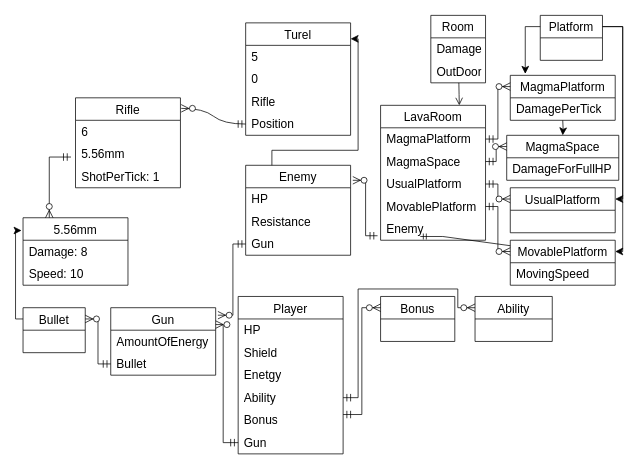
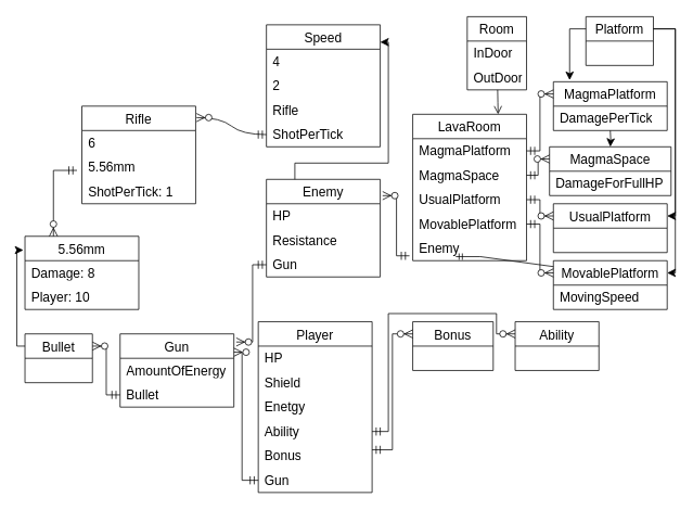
- <mxCell id="85" value="Turel" style="shape=table;startSize=30;container=1;collapsible=0;childLayout=tableLayout;fixedRows=1;rowLines=0;fontStyle=0;strokeColor=default;fontSize=16;" vertex="1" parent="1"><mxGeometry x="327" y="30" width="140" height="150" as="geometry" /></mxCell>
+ <mxCell id="85" value="Speed" style="shape=table;startSize=30;container=1;collapsible=0;childLayout=tableLayout;fixedRows=1;rowLines=0;fontStyle=0;strokeColor=default;fontSize=16;" vertex="1" parent="1"><mxGeometry x="327" y="30" width="140" height="150" as="geometry" /></mxCell>
- <mxCell id="5" value="Damage" style="shape=partialRectangle;html=1;whiteSpace=wrap;connectable=0;fillColor=none;top=0;left=0;bottom=0;right=0;align=left;spacingLeft=6;overflow=hidden;strokeColor=inherit;fontSize=16;" parent="4" vertex="1"><mxGeometry width="73" height="30" as="geometry"><mxRectangle width="73" height="30" as="alternateBounds" /></mxGeometry></mxCell>
+ <mxCell id="5" value="InDoor" style="shape=partialRectangle;html=1;whiteSpace=wrap;connectable=0;fillColor=none;top=0;left=0;bottom=0;right=0;align=left;spacingLeft=6;overflow=hidden;strokeColor=inherit;fontSize=16;" parent="4" vertex="1"><mxGeometry width="73" height="30" as="geometry"><mxRectangle width="73" height="30" as="alternateBounds" /></mxGeometry></mxCell>
- <mxCell id="87" value="5" style="shape=partialRectangle;html=1;whiteSpace=wrap;connectable=0;fillColor=none;top=0;left=0;bottom=0;right=0;align=left;spacingLeft=6;overflow=hidden;strokeColor=inherit;fontSize=16;" vertex="1" parent="86"><mxGeometry width="140" height="30" as="geometry"><mxRectangle width="140" height="30" as="alternateBounds" /></mxGeometry></mxCell>
+ <mxCell id="87" value="4" style="shape=partialRectangle;html=1;whiteSpace=wrap;connectable=0;fillColor=none;top=0;left=0;bottom=0;right=0;align=left;spacingLeft=6;overflow=hidden;strokeColor=inherit;fontSize=16;" vertex="1" parent="86"><mxGeometry width="140" height="30" as="geometry"><mxRectangle width="140" height="30" as="alternateBounds" /></mxGeometry></mxCell>
- <mxCell id="89" value="0" style="shape=partialRectangle;html=1;whiteSpace=wrap;connectable=0;fillColor=none;top=0;left=0;bottom=0;right=0;align=left;spacingLeft=6;overflow=hidden;strokeColor=inherit;fontSize=16;" vertex="1" parent="88"><mxGeometry width="140" height="30" as="geometry"><mxRectangle width="140" height="30" as="alternateBounds" /></mxGeometry></mxCell>
+ <mxCell id="89" value="2" style="shape=partialRectangle;html=1;whiteSpace=wrap;connectable=0;fillColor=none;top=0;left=0;bottom=0;right=0;align=left;spacingLeft=6;overflow=hidden;strokeColor=inherit;fontSize=16;" vertex="1" parent="88"><mxGeometry width="140" height="30" as="geometry"><mxRectangle width="140" height="30" as="alternateBounds" /></mxGeometry></mxCell>
- <mxCell id="93" value="Position" style="shape=partialRectangle;html=1;whiteSpace=wrap;connectable=0;fillColor=none;top=0;left=0;bottom=0;right=0;align=left;spacingLeft=6;overflow=hidden;strokeColor=inherit;fontSize=16;" vertex="1" parent="92"><mxGeometry width="140" height="30" as="geometry"><mxRectangle width="140" height="30" as="alternateBounds" /></mxGeometry></mxCell>
+ <mxCell id="93" value="ShotPerTick" style="shape=partialRectangle;html=1;whiteSpace=wrap;connectable=0;fillColor=none;top=0;left=0;bottom=0;right=0;align=left;spacingLeft=6;overflow=hidden;strokeColor=inherit;fontSize=16;" vertex="1" parent="92"><mxGeometry width="140" height="30" as="geometry"><mxRectangle width="140" height="30" as="alternateBounds" /></mxGeometry></mxCell>
- <mxCell id="106" value="Speed: 10" style="shape=partialRectangle;html=1;whiteSpace=wrap;connectable=0;fillColor=none;top=0;left=0;bottom=0;right=0;align=left;spacingLeft=6;overflow=hidden;strokeColor=inherit;fontSize=16;" vertex="1" parent="105"><mxGeometry width="140" height="30" as="geometry"><mxRectangle width="140" height="30" as="alternateBounds" /></mxGeometry></mxCell>
+ <mxCell id="106" value="Player: 10" style="shape=partialRectangle;html=1;whiteSpace=wrap;connectable=0;fillColor=none;top=0;left=0;bottom=0;right=0;align=left;spacingLeft=6;overflow=hidden;strokeColor=inherit;fontSize=16;" vertex="1" parent="105"><mxGeometry width="140" height="30" as="geometry"><mxRectangle width="140" height="30" as="alternateBounds" /></mxGeometry></mxCell>
